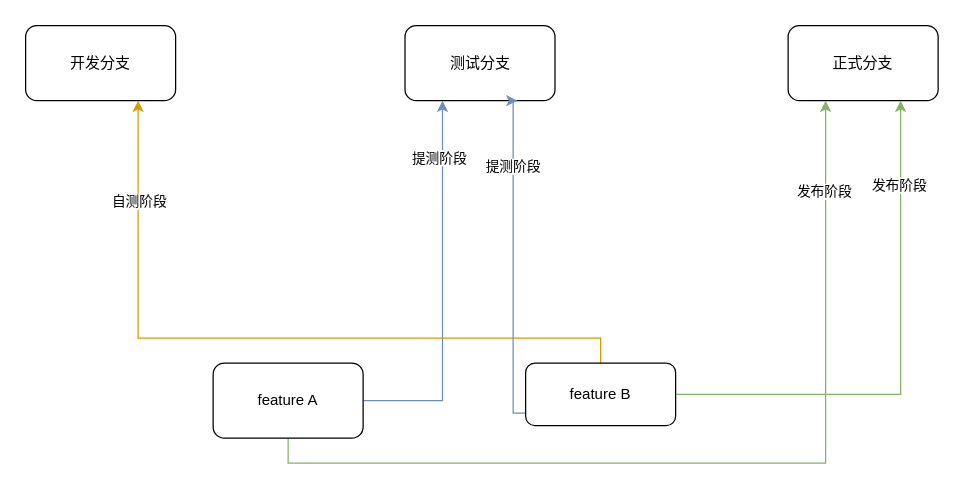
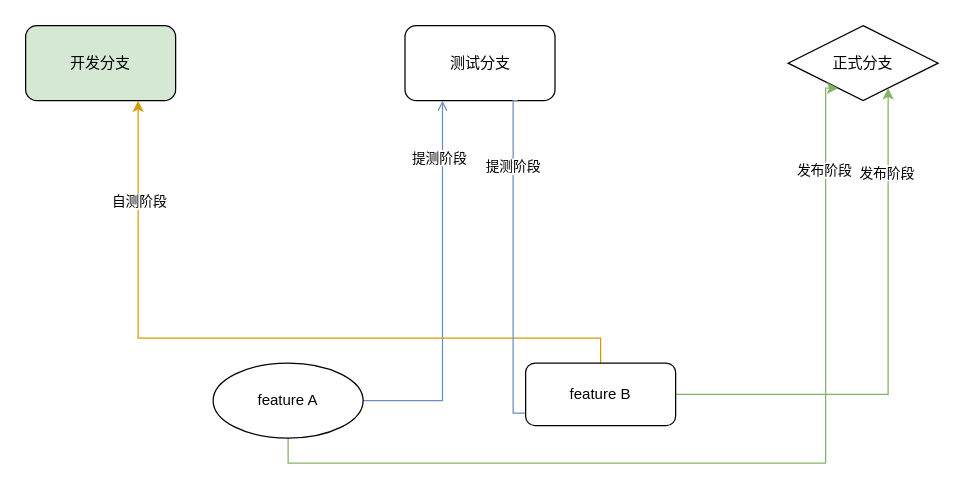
- <mxCell id="2" value="开发分支&lt;br&gt;" style="rounded=1;whiteSpace=wrap;html=1;" vertex="1" parent="1"><mxGeometry x="20" y="20" width="120" height="60" as="geometry" /></mxCell>
+ <mxCell id="2" value="开发分支&lt;br&gt;" style="rounded=1;whiteSpace=wrap;html=1;fillColor=#d5e8d4;" vertex="1" parent="1"><mxGeometry x="20" y="20" width="120" height="60" as="geometry" /></mxCell>
- <mxCell id="4" value="正式分支" style="rounded=1;whiteSpace=wrap;html=1;" vertex="1" parent="1"><mxGeometry x="630" y="20" width="120" height="60" as="geometry" /></mxCell>
+ <mxCell id="4" value="正式分支" style="rhombus;whiteSpace=wrap;html=1;" vertex="1" parent="1"><mxGeometry x="630" y="20" width="120" height="60" as="geometry" /></mxCell>
- <mxCell id="12" style="edgeStyle=orthogonalEdgeStyle;rounded=0;orthogonalLoop=1;jettySize=auto;html=1;entryX=0.75;entryY=1;entryDx=0;entryDy=0;fillColor=#dae8fc;strokeColor=#6c8ebf;" edge="1" parent="1" source="16" target="3"><mxGeometry relative="1" as="geometry"><Array as="points"><mxPoint x="410" y="330" /><mxPoint x="410" y="80" /></Array></mxGeometry></mxCell>
+ <mxCell id="12" style="edgeStyle=orthogonalEdgeStyle;rounded=0;orthogonalLoop=1;jettySize=auto;html=1;entryX=0.75;entryY=1;entryDx=0;entryDy=0;fillColor=#dae8fc;strokeColor=#6c8ebf;endArrow=none;" edge="1" parent="1" source="16" target="3"><mxGeometry relative="1" as="geometry"><Array as="points"><mxPoint x="410" y="330" /><mxPoint x="410" y="80" /></Array></mxGeometry></mxCell>
- <mxCell id="5" style="edgeStyle=orthogonalEdgeStyle;rounded=0;orthogonalLoop=1;jettySize=auto;html=1;entryX=0.25;entryY=1;entryDx=0;entryDy=0;fillColor=#dae8fc;strokeColor=#6c8ebf;" edge="1" parent="1" source="9" target="3"><mxGeometry relative="1" as="geometry" /></mxCell>
+ <mxCell id="5" style="edgeStyle=orthogonalEdgeStyle;rounded=0;orthogonalLoop=1;jettySize=auto;html=1;entryX=0.25;entryY=1;entryDx=0;entryDy=0;fillColor=#dae8fc;strokeColor=#6c8ebf;endArrow=open;" edge="1" parent="1" source="9" target="3"><mxGeometry relative="1" as="geometry" /></mxCell>
- <mxCell id="9" value="feature A" style="rounded=1;whiteSpace=wrap;html=1;" vertex="1" parent="1"><mxGeometry x="170" y="290" width="120" height="60" as="geometry" /></mxCell>
+ <mxCell id="9" value="feature A" style="ellipse;whiteSpace=wrap;html=1;" vertex="1" parent="1"><mxGeometry x="170" y="290" width="120" height="60" as="geometry" /></mxCell>
